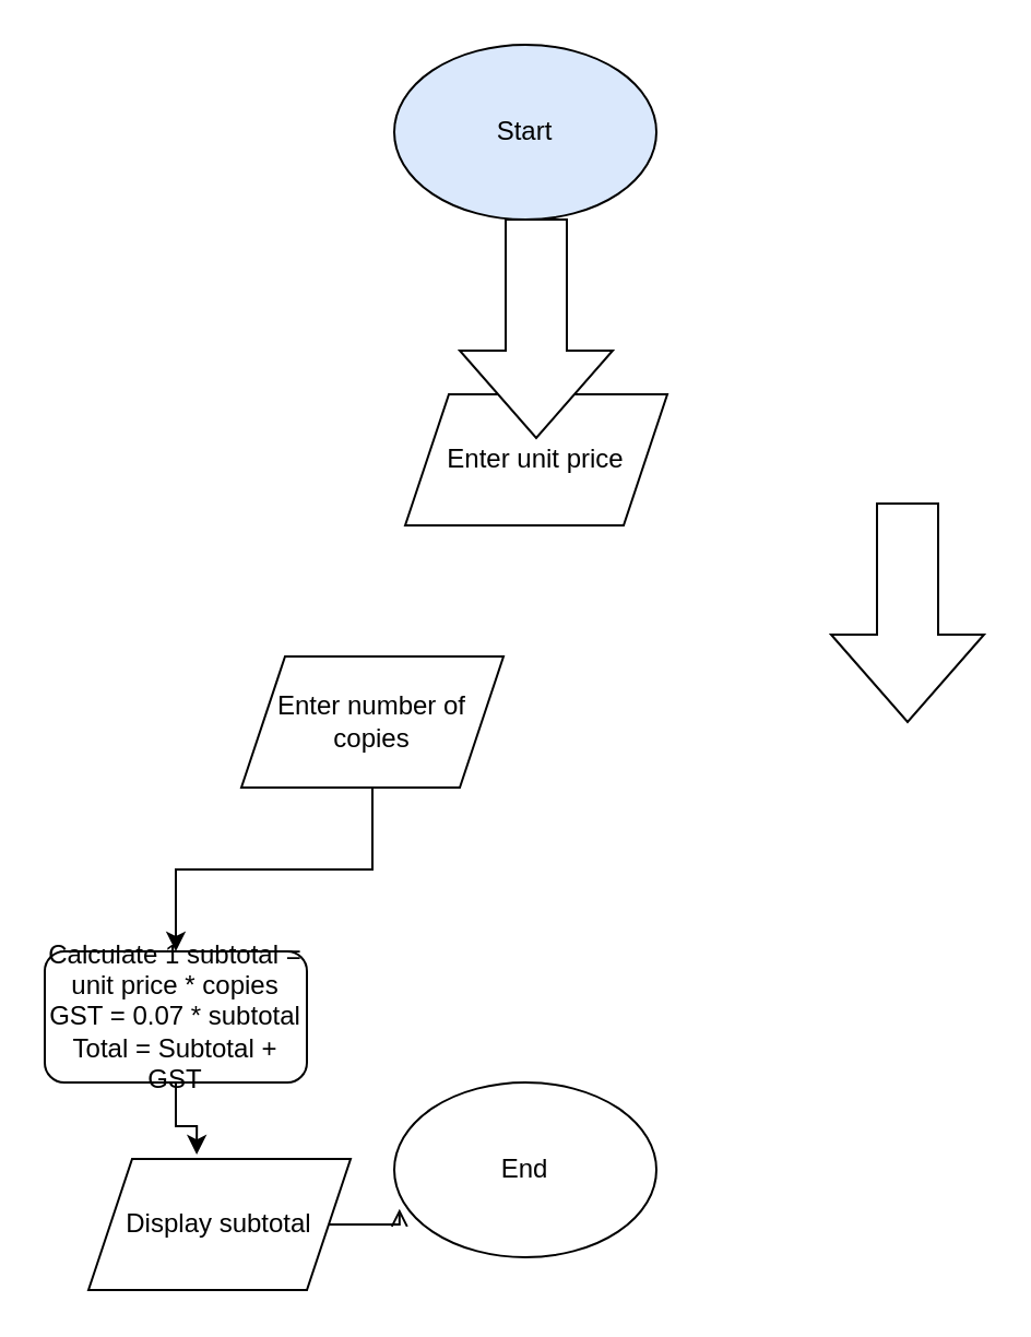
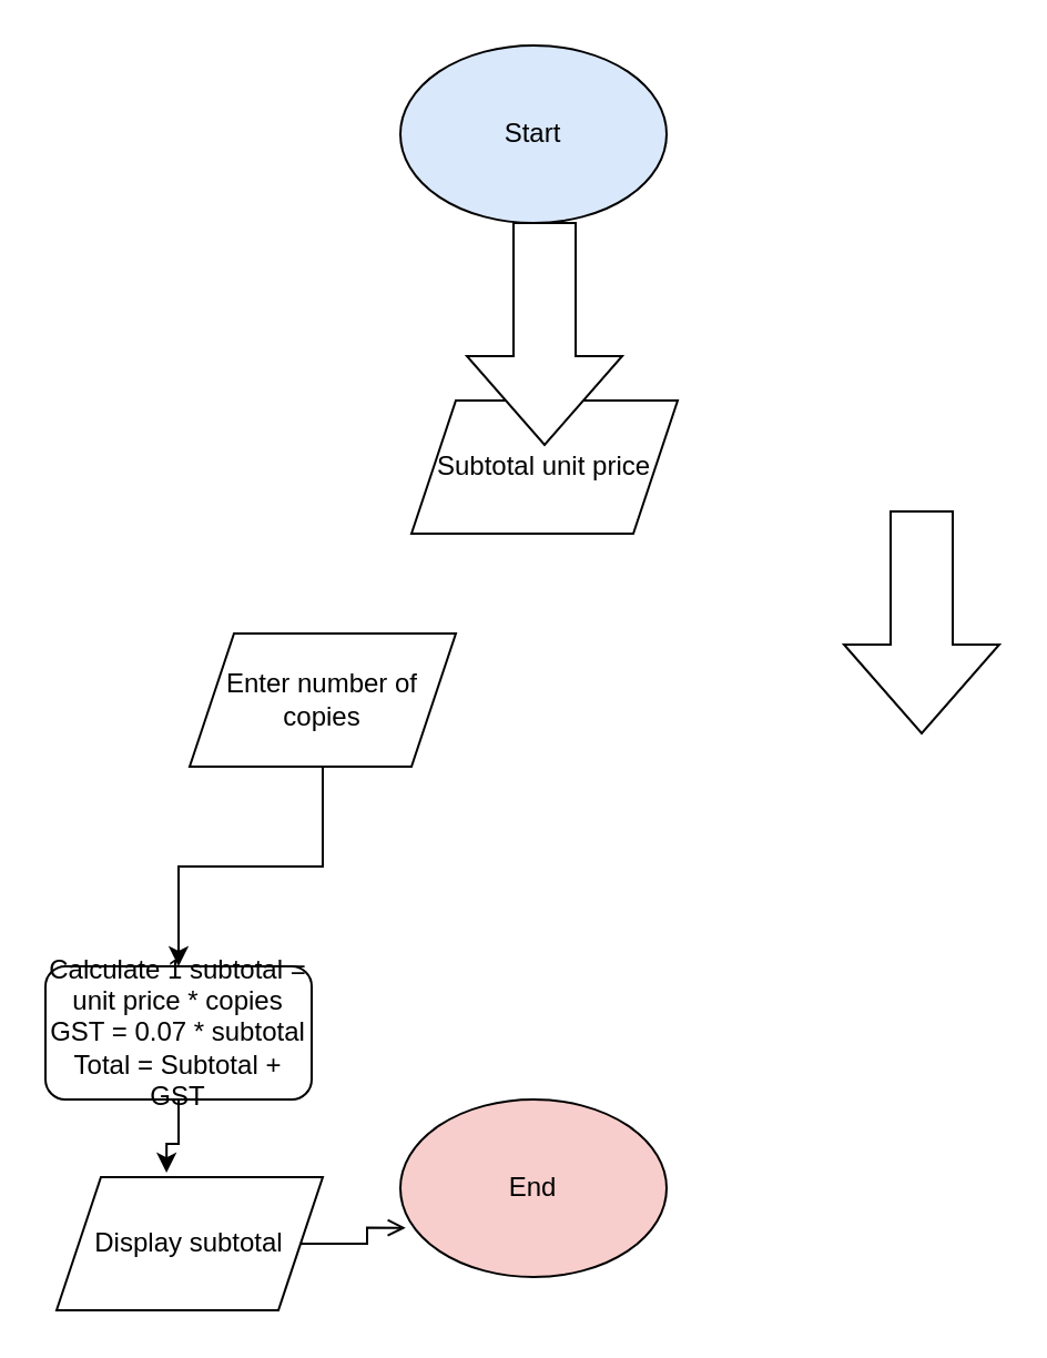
- <mxCell id="3" value="Enter unit price" style="shape=parallelogram;perimeter=parallelogramPerimeter;whiteSpace=wrap;html=1;fixedSize=1;" vertex="1" parent="1"><mxGeometry x="185" y="180" width="120" height="60" as="geometry" /></mxCell>
+ <mxCell id="3" value="Subtotal unit price" style="shape=parallelogram;perimeter=parallelogramPerimeter;whiteSpace=wrap;html=1;fixedSize=1;" vertex="1" parent="1"><mxGeometry x="185" y="180" width="120" height="60" as="geometry" /></mxCell>
- <mxCell id="5" value="Enter number of copies" style="shape=parallelogram;perimeter=parallelogramPerimeter;whiteSpace=wrap;html=1;fixedSize=1;" vertex="1" parent="1"><mxGeometry x="110" y="300" width="120" height="60" as="geometry" /></mxCell>
+ <mxCell id="5" value="Enter number of copies" style="shape=parallelogram;perimeter=parallelogramPerimeter;whiteSpace=wrap;html=1;fixedSize=1;" vertex="1" parent="1"><mxGeometry x="85" y="285" width="120" height="60" as="geometry" /></mxCell>
- <mxCell id="10" value="End" style="ellipse;whiteSpace=wrap;html=1;" vertex="1" parent="1"><mxGeometry x="180" y="495" width="120" height="80" as="geometry" /></mxCell>
+ <mxCell id="10" value="End" style="ellipse;whiteSpace=wrap;html=1;fillColor=#f8cecc;" vertex="1" parent="1"><mxGeometry x="180" y="495" width="120" height="80" as="geometry" /></mxCell>
- <mxCell id="9" value="Display subtotal" style="shape=parallelogram;perimeter=parallelogramPerimeter;whiteSpace=wrap;html=1;fixedSize=1;" vertex="1" parent="1"><mxGeometry x="40" y="530" width="120" height="60" as="geometry" /></mxCell>
+ <mxCell id="9" value="Display subtotal" style="shape=parallelogram;perimeter=parallelogramPerimeter;whiteSpace=wrap;html=1;fixedSize=1;" vertex="1" parent="1"><mxGeometry x="25" y="530" width="120" height="60" as="geometry" /></mxCell>
